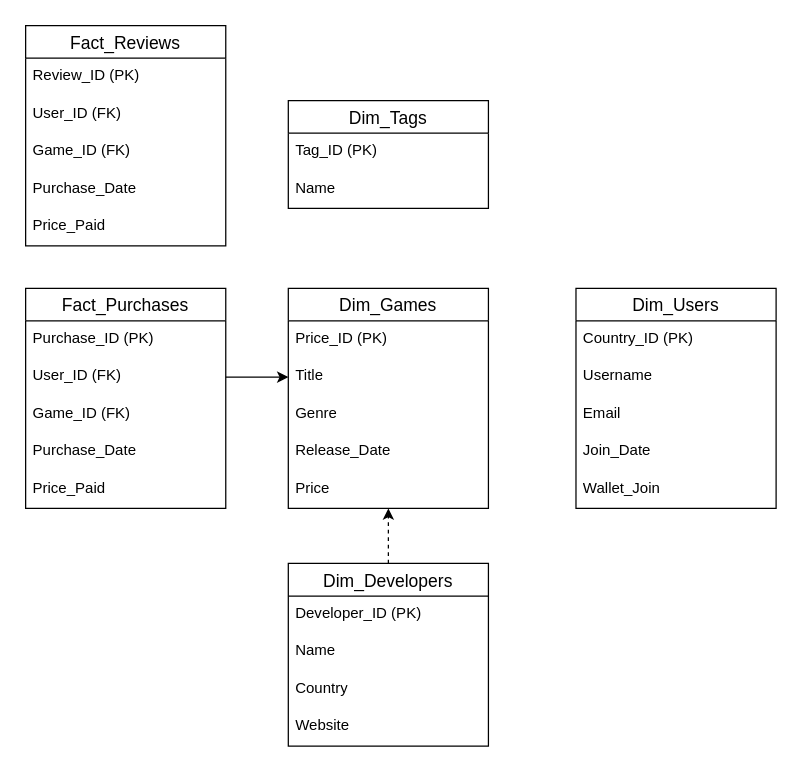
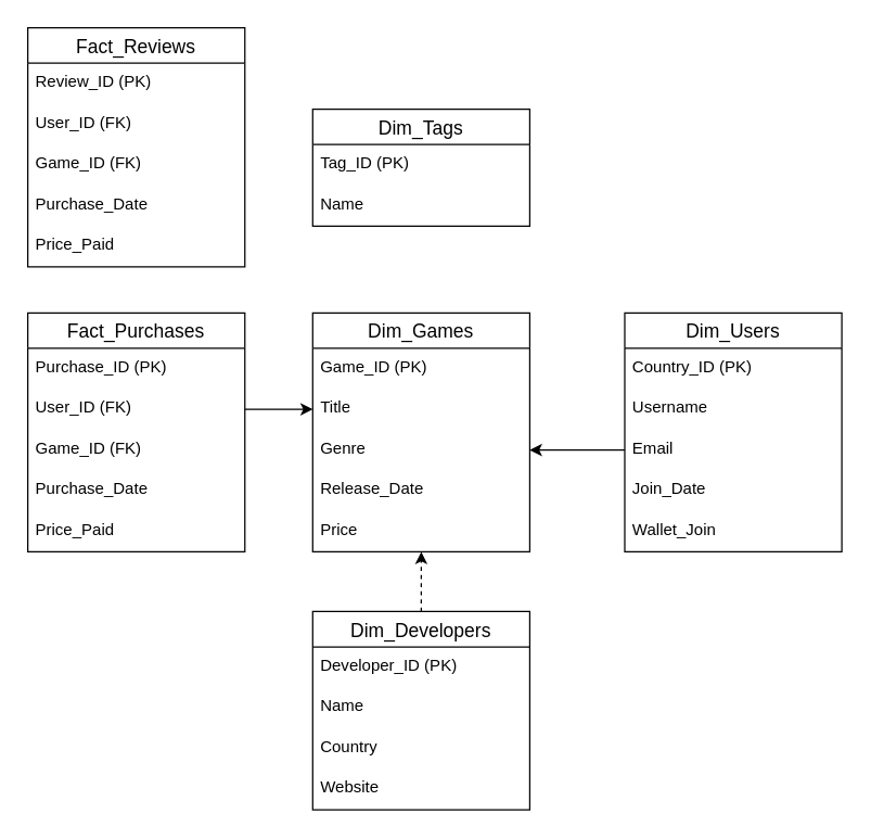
- <mxCell id="9" value="Price_ID (PK)" style="text;strokeColor=none;fillColor=none;spacingLeft=4;spacingRight=4;overflow=hidden;rotatable=0;points=[[0,0.5],[1,0.5]];portConstraint=eastwest;fontSize=12;whiteSpace=wrap;html=1;" vertex="1" parent="8"><mxGeometry y="26" width="160" height="30" as="geometry" /></mxCell>
+ <mxCell id="9" value="Game_ID (PK)" style="text;strokeColor=none;fillColor=none;spacingLeft=4;spacingRight=4;overflow=hidden;rotatable=0;points=[[0,0.5],[1,0.5]];portConstraint=eastwest;fontSize=12;whiteSpace=wrap;html=1;" vertex="1" parent="8"><mxGeometry y="26" width="160" height="30" as="geometry" /></mxCell>
+ <mxCell id="35" style="edgeStyle=orthogonalEdgeStyle;rounded=0;orthogonalLoop=1;jettySize=auto;html=1;entryX=1;entryY=0.5;entryDx=0;entryDy=0;" edge="1" parent="1" source="5" target="11"><mxGeometry relative="1" as="geometry" /></mxCell>
